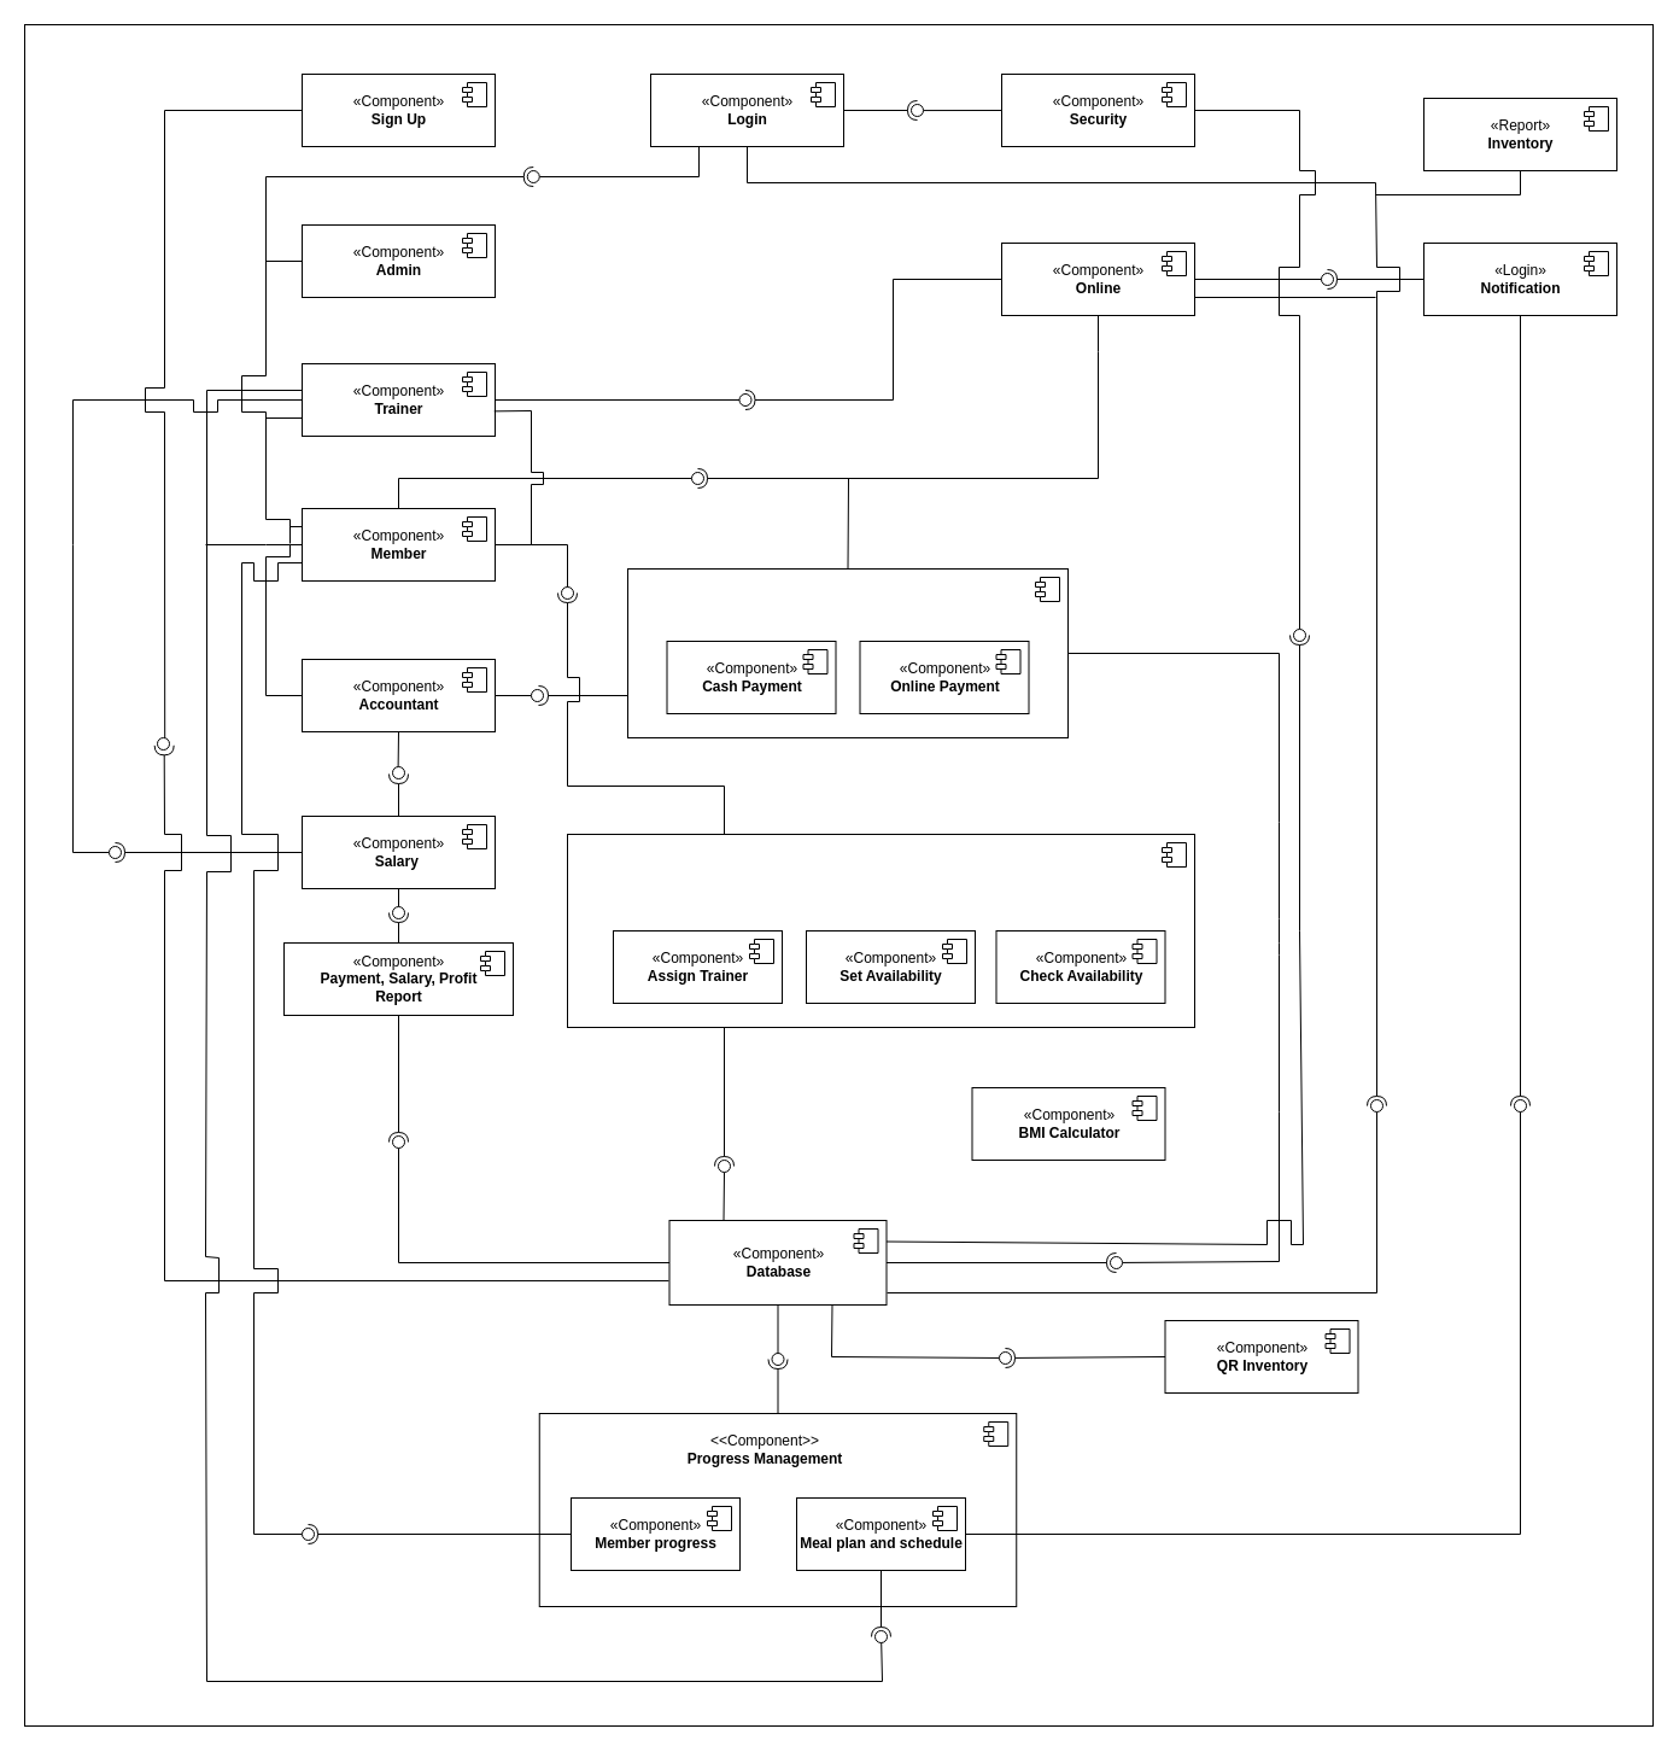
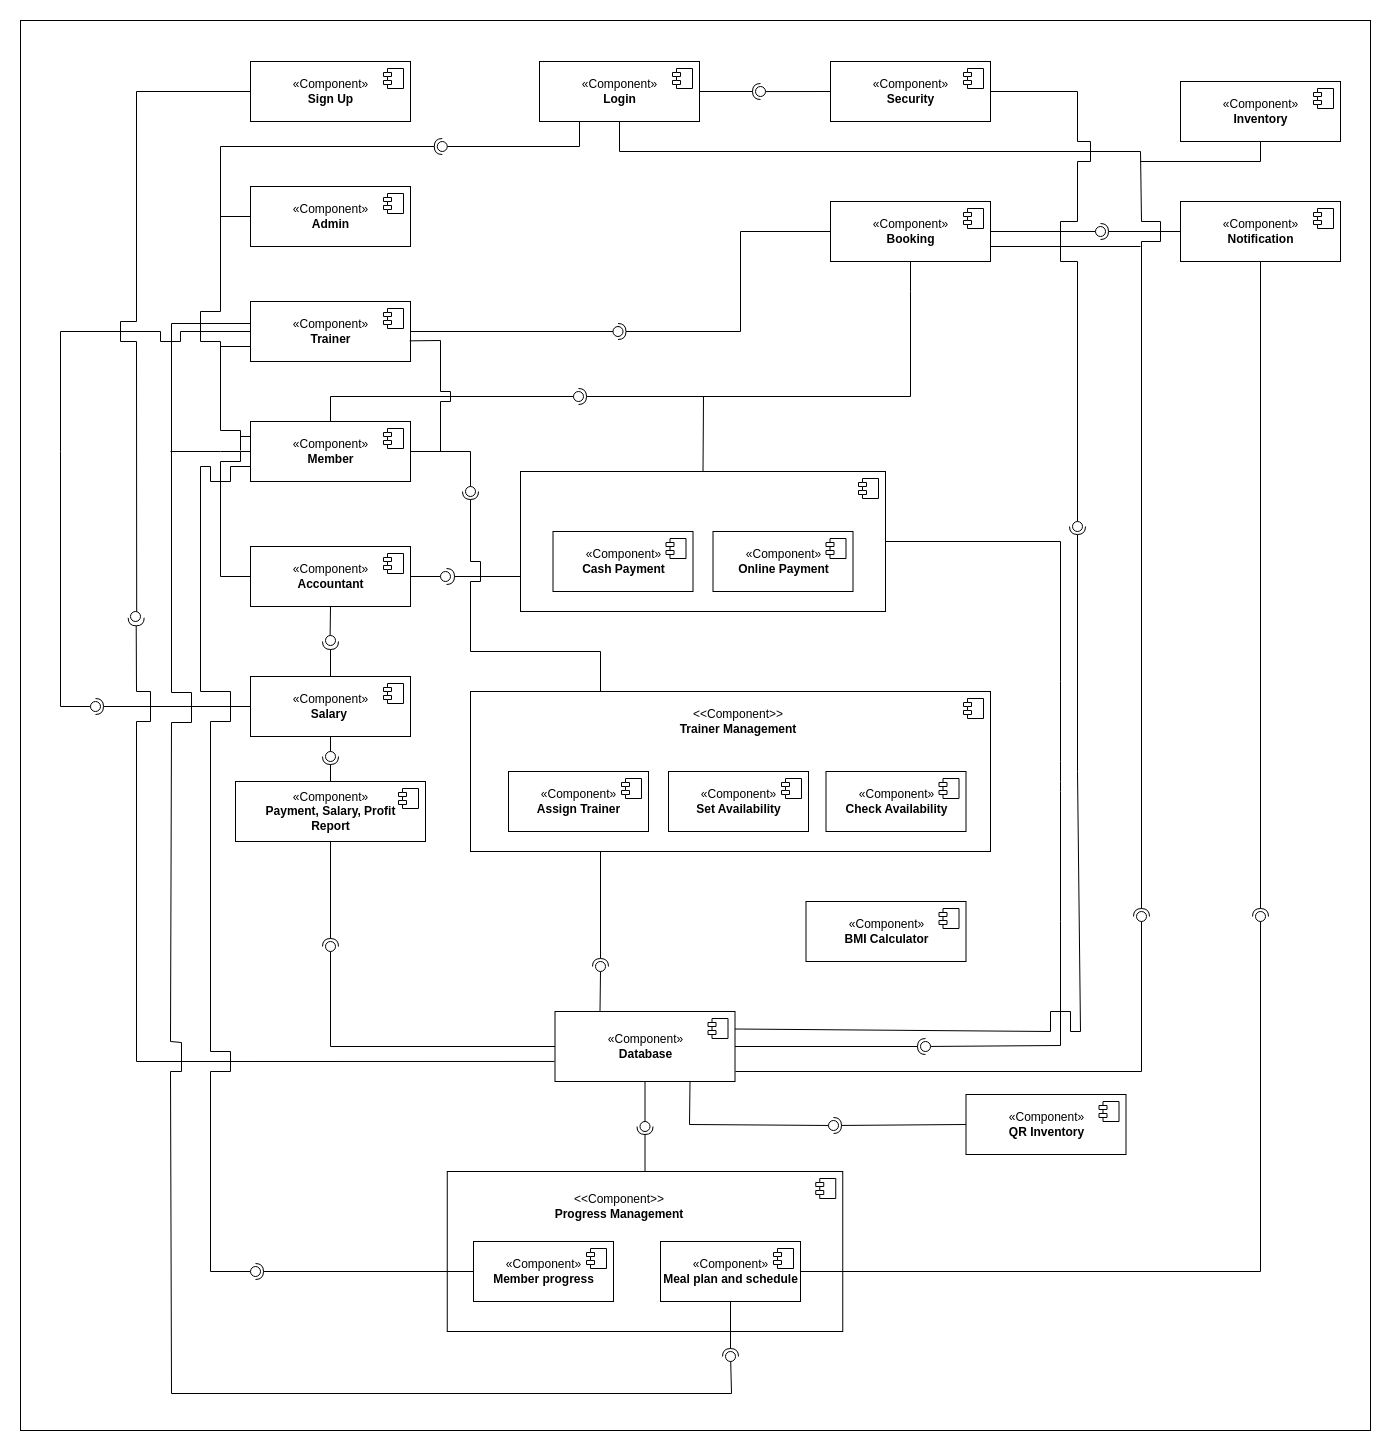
- <mxCell id="28" value="«Report»&lt;br&gt;&lt;b&gt;Inventory&lt;/b&gt;" style="html=1;dropTarget=0;" parent="1" vertex="1"><mxGeometry x="1180" y="81" width="160" height="60" as="geometry" /></mxCell>
+ <mxCell id="28" value="«Component»&lt;br&gt;&lt;b&gt;Inventory&lt;/b&gt;" style="html=1;dropTarget=0;" parent="1" vertex="1"><mxGeometry x="1180" y="81" width="160" height="60" as="geometry" /></mxCell>
- <mxCell id="24" value="«Component»&lt;br&gt;&lt;b&gt;Online&lt;/b&gt;" style="html=1;dropTarget=0;" parent="1" vertex="1"><mxGeometry x="830" y="201" width="160" height="60" as="geometry" /></mxCell>
+ <mxCell id="24" value="«Component»&lt;br&gt;&lt;b&gt;Booking&lt;/b&gt;" style="html=1;dropTarget=0;" parent="1" vertex="1"><mxGeometry x="830" y="201" width="160" height="60" as="geometry" /></mxCell>
- <mxCell id="43" value="«Login»&lt;br&gt;&lt;b&gt;Notification&lt;/b&gt;" style="html=1;dropTarget=0;" parent="1" vertex="1"><mxGeometry x="1180" y="201" width="160" height="60" as="geometry" /></mxCell>
+ <mxCell id="43" value="«Component»&lt;br&gt;&lt;b&gt;Notification&lt;/b&gt;" style="html=1;dropTarget=0;" parent="1" vertex="1"><mxGeometry x="1180" y="201" width="160" height="60" as="geometry" /></mxCell>
+ <mxCell id="36" value="&amp;lt;&amp;lt;Component&amp;gt;&amp;gt;&lt;br&gt;&lt;b&gt;Trainer Management&lt;/b&gt;" style="text;html=1;strokeColor=none;fillColor=none;align=center;verticalAlign=middle;whiteSpace=wrap;rounded=0;" parent="1" vertex="1"><mxGeometry x="659.25" y="711" width="157.5" height="20" as="geometry" /></mxCell>
- <mxCell id="87" value="&amp;lt;&amp;lt;Component&amp;gt;&amp;gt;&lt;br&gt;&lt;b&gt;Progress Management&lt;/b&gt;" style="text;html=1;strokeColor=none;fillColor=none;align=center;verticalAlign=middle;whiteSpace=wrap;rounded=0;" parent="1" vertex="1"><mxGeometry x="555" y="1191" width="157.5" height="20" as="geometry" /></mxCell>
+ <mxCell id="87" value="&amp;lt;&amp;lt;Component&amp;gt;&amp;gt;&lt;br&gt;&lt;b&gt;Progress Management&lt;/b&gt;" style="text;html=1;strokeColor=none;fillColor=none;align=center;verticalAlign=middle;whiteSpace=wrap;rounded=0;" parent="1" vertex="1"><mxGeometry x="540" y="1196" width="157.5" height="20" as="geometry" /></mxCell>
